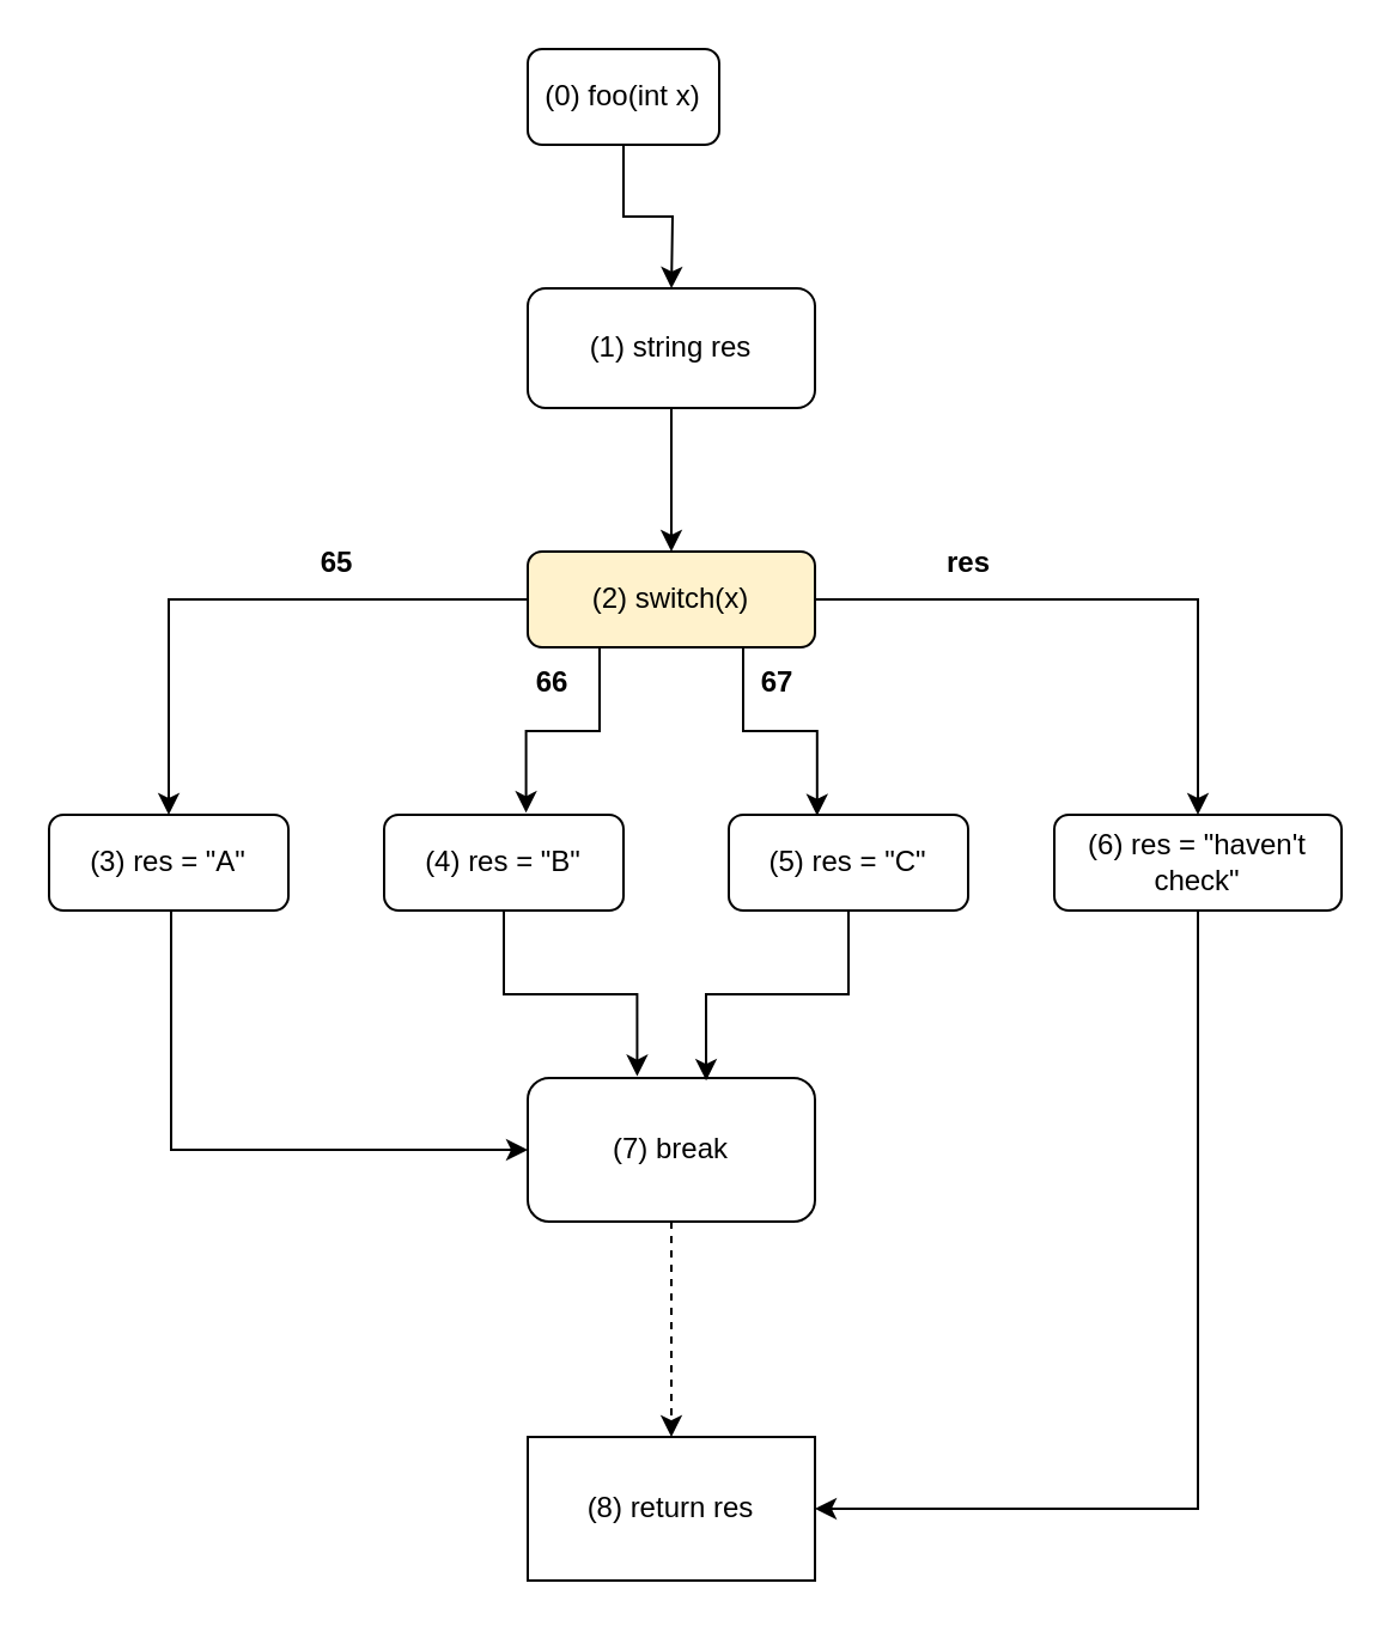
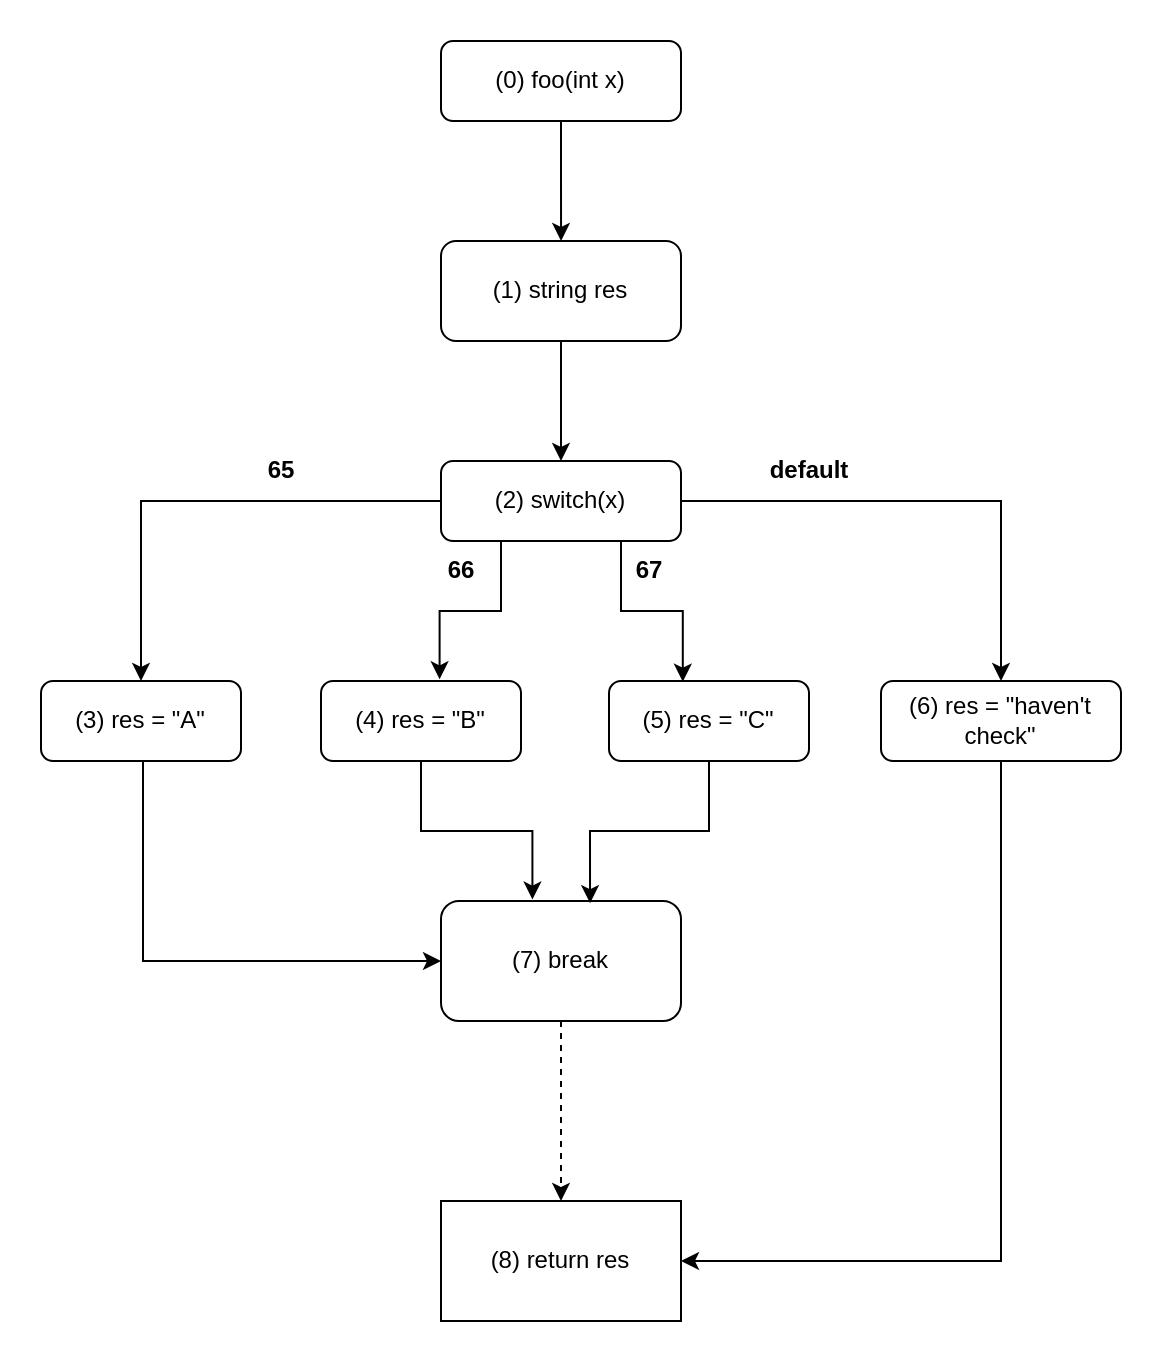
- <mxCell id="3" value="&lt;span id=&quot;selected_text&quot;&gt;&lt;/span&gt;&lt;span id=&quot;selected_text&quot;&gt;&lt;/span&gt;(0) foo(int x)" style="rounded=1;whiteSpace=wrap;html=1;" vertex="1" parent="1"><mxGeometry x="220" y="20" width="80" height="40" as="geometry" /></mxCell>
+ <mxCell id="3" value="&lt;span id=&quot;selected_text&quot;&gt;&lt;/span&gt;&lt;span id=&quot;selected_text&quot;&gt;&lt;/span&gt;(0) foo(int x)" style="rounded=1;whiteSpace=wrap;html=1;" vertex="1" parent="1"><mxGeometry x="220" y="20" width="120" height="40" as="geometry" /></mxCell>
- <mxCell id="19" value="&lt;span id=&quot;selected_text&quot;&gt;&lt;/span&gt;&lt;b&gt;&lt;span id=&quot;selected_text&quot;&gt;&lt;/span&gt;res&lt;/b&gt;" style="text;html=1;align=center;verticalAlign=middle;resizable=0;points=[];autosize=1;strokeColor=none;fillColor=none;" vertex="1" parent="1"><mxGeometry x="374" y="220" width="60" height="30" as="geometry" /></mxCell>
+ <mxCell id="19" value="&lt;span id=&quot;selected_text&quot;&gt;&lt;/span&gt;&lt;b&gt;&lt;span id=&quot;selected_text&quot;&gt;&lt;/span&gt;default&lt;/b&gt;" style="text;html=1;align=center;verticalAlign=middle;resizable=0;points=[];autosize=1;strokeColor=none;fillColor=none;" vertex="1" parent="1"><mxGeometry x="374" y="220" width="60" height="30" as="geometry" /></mxCell>
- <mxCell id="8" value="&lt;span id=&quot;selected_text&quot;&gt;&lt;/span&gt;&lt;span id=&quot;selected_text&quot;&gt;&lt;/span&gt;(2) switch(x)" style="rounded=1;whiteSpace=wrap;html=1;fillColor=#fff2cc;" vertex="1" parent="1"><mxGeometry x="220" y="230" width="120" height="40" as="geometry" /></mxCell>
+ <mxCell id="8" value="&lt;span id=&quot;selected_text&quot;&gt;&lt;/span&gt;&lt;span id=&quot;selected_text&quot;&gt;&lt;/span&gt;(2) switch(x)" style="rounded=1;whiteSpace=wrap;html=1;" vertex="1" parent="1"><mxGeometry x="220" y="230" width="120" height="40" as="geometry" /></mxCell>
